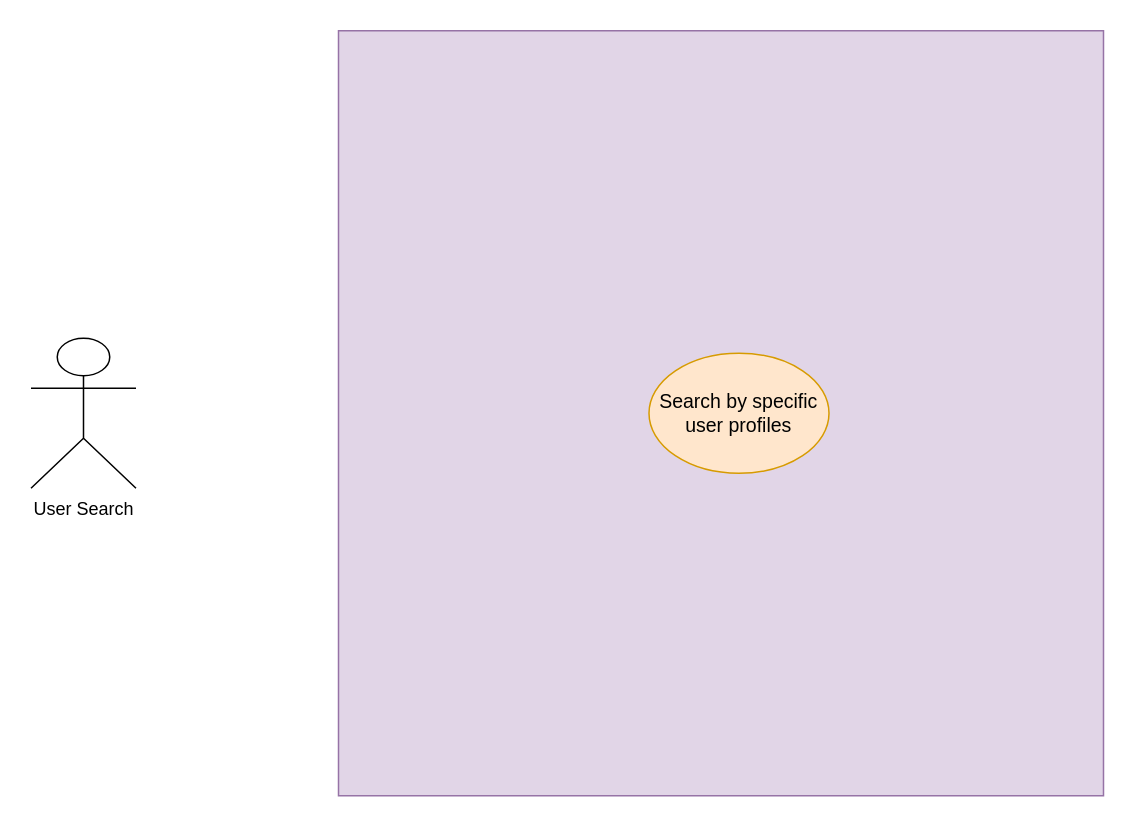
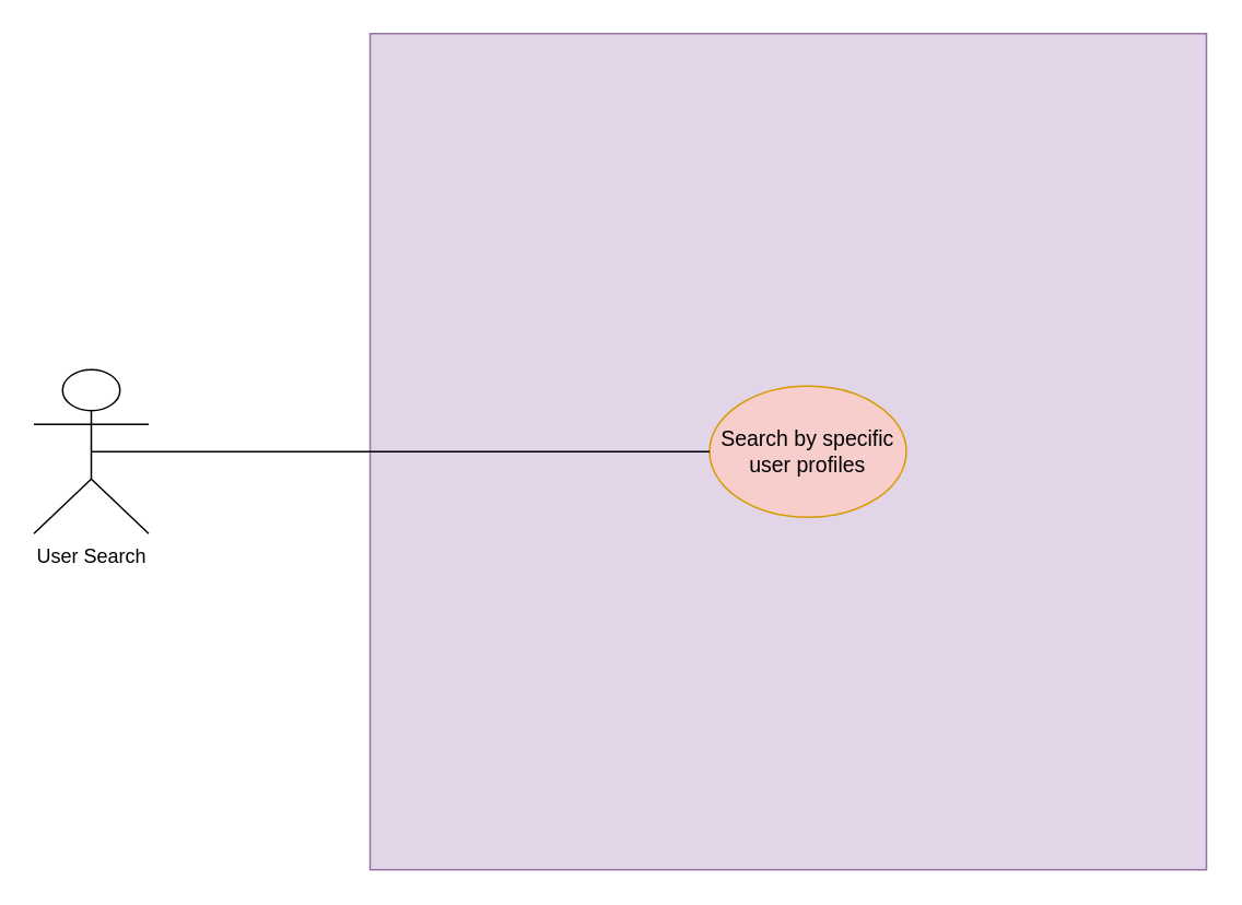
+ <mxCell id="5" value="" style="endArrow=none;html=1;rounded=0;fontSize=15;exitX=0.5;exitY=0.5;exitDx=0;exitDy=0;exitPerimeter=0;entryX=0;entryY=0.5;entryDx=0;entryDy=0;" parent="1" source="2" target="4" edge="1"><mxGeometry width="50" height="50" relative="1" as="geometry"><mxPoint x="120" y="305" as="sourcePoint" /><mxPoint x="477.574" y="153.284" as="targetPoint" /></mxGeometry></mxCell>
- <mxCell id="4" value="&lt;font style=&quot;font-size: 13px;&quot;&gt;Search by specific user profiles&lt;/font&gt;" style="ellipse;whiteSpace=wrap;html=1;fillColor=#ffe6cc;strokeColor=#d79b00;" parent="1" vertex="1"><mxGeometry x="432" y="235" width="120" height="80" as="geometry" /></mxCell>
+ <mxCell id="4" value="&lt;font style=&quot;font-size: 13px;&quot;&gt;Search by specific user profiles&lt;/font&gt;" style="ellipse;whiteSpace=wrap;html=1;fillColor=#f8cecc;strokeColor=#d79b00;" parent="1" vertex="1"><mxGeometry x="432" y="235" width="120" height="80" as="geometry" /></mxCell>
